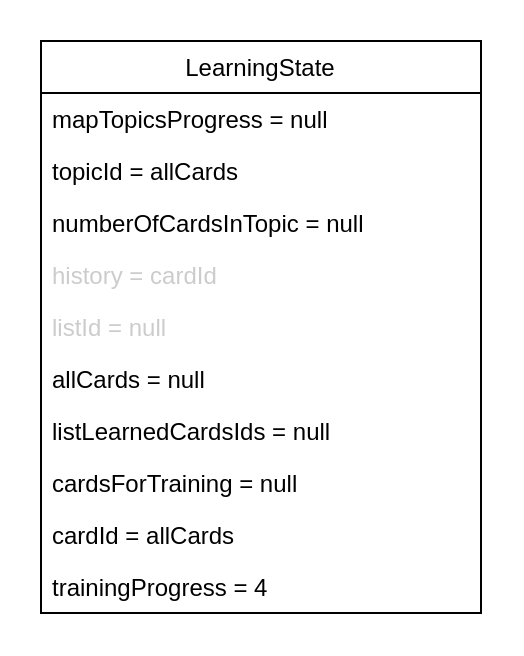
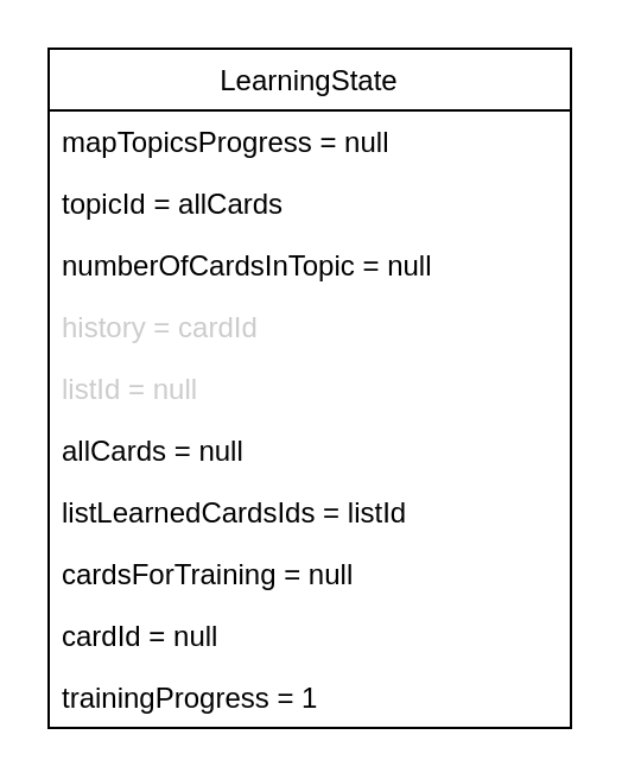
- <mxCell id="9" value="listLearnedCardsIds = null" style="text;strokeColor=none;fillColor=none;align=left;verticalAlign=top;spacingLeft=4;spacingRight=4;overflow=hidden;rotatable=0;points=[[0,0.5],[1,0.5]];portConstraint=eastwest;" vertex="1" parent="2"><mxGeometry y="182" width="220" height="26" as="geometry" /></mxCell>
+ <mxCell id="9" value="listLearnedCardsIds = listId" style="text;strokeColor=none;fillColor=none;align=left;verticalAlign=top;spacingLeft=4;spacingRight=4;overflow=hidden;rotatable=0;points=[[0,0.5],[1,0.5]];portConstraint=eastwest;" vertex="1" parent="2"><mxGeometry y="182" width="220" height="26" as="geometry" /></mxCell>
- <mxCell id="11" value="cardId = allCards" style="text;strokeColor=none;fillColor=none;align=left;verticalAlign=top;spacingLeft=4;spacingRight=4;overflow=hidden;rotatable=0;points=[[0,0.5],[1,0.5]];portConstraint=eastwest;" vertex="1" parent="2"><mxGeometry y="234" width="220" height="26" as="geometry" /></mxCell>
+ <mxCell id="11" value="cardId = null" style="text;strokeColor=none;fillColor=none;align=left;verticalAlign=top;spacingLeft=4;spacingRight=4;overflow=hidden;rotatable=0;points=[[0,0.5],[1,0.5]];portConstraint=eastwest;" vertex="1" parent="2"><mxGeometry y="234" width="220" height="26" as="geometry" /></mxCell>
- <mxCell id="12" value="trainingProgress = 4" style="text;strokeColor=none;fillColor=none;align=left;verticalAlign=top;spacingLeft=4;spacingRight=4;overflow=hidden;rotatable=0;points=[[0,0.5],[1,0.5]];portConstraint=eastwest;" vertex="1" parent="2"><mxGeometry y="260" width="220" height="26" as="geometry" /></mxCell>
+ <mxCell id="12" value="trainingProgress = 1" style="text;strokeColor=none;fillColor=none;align=left;verticalAlign=top;spacingLeft=4;spacingRight=4;overflow=hidden;rotatable=0;points=[[0,0.5],[1,0.5]];portConstraint=eastwest;" vertex="1" parent="2"><mxGeometry y="260" width="220" height="26" as="geometry" /></mxCell>
